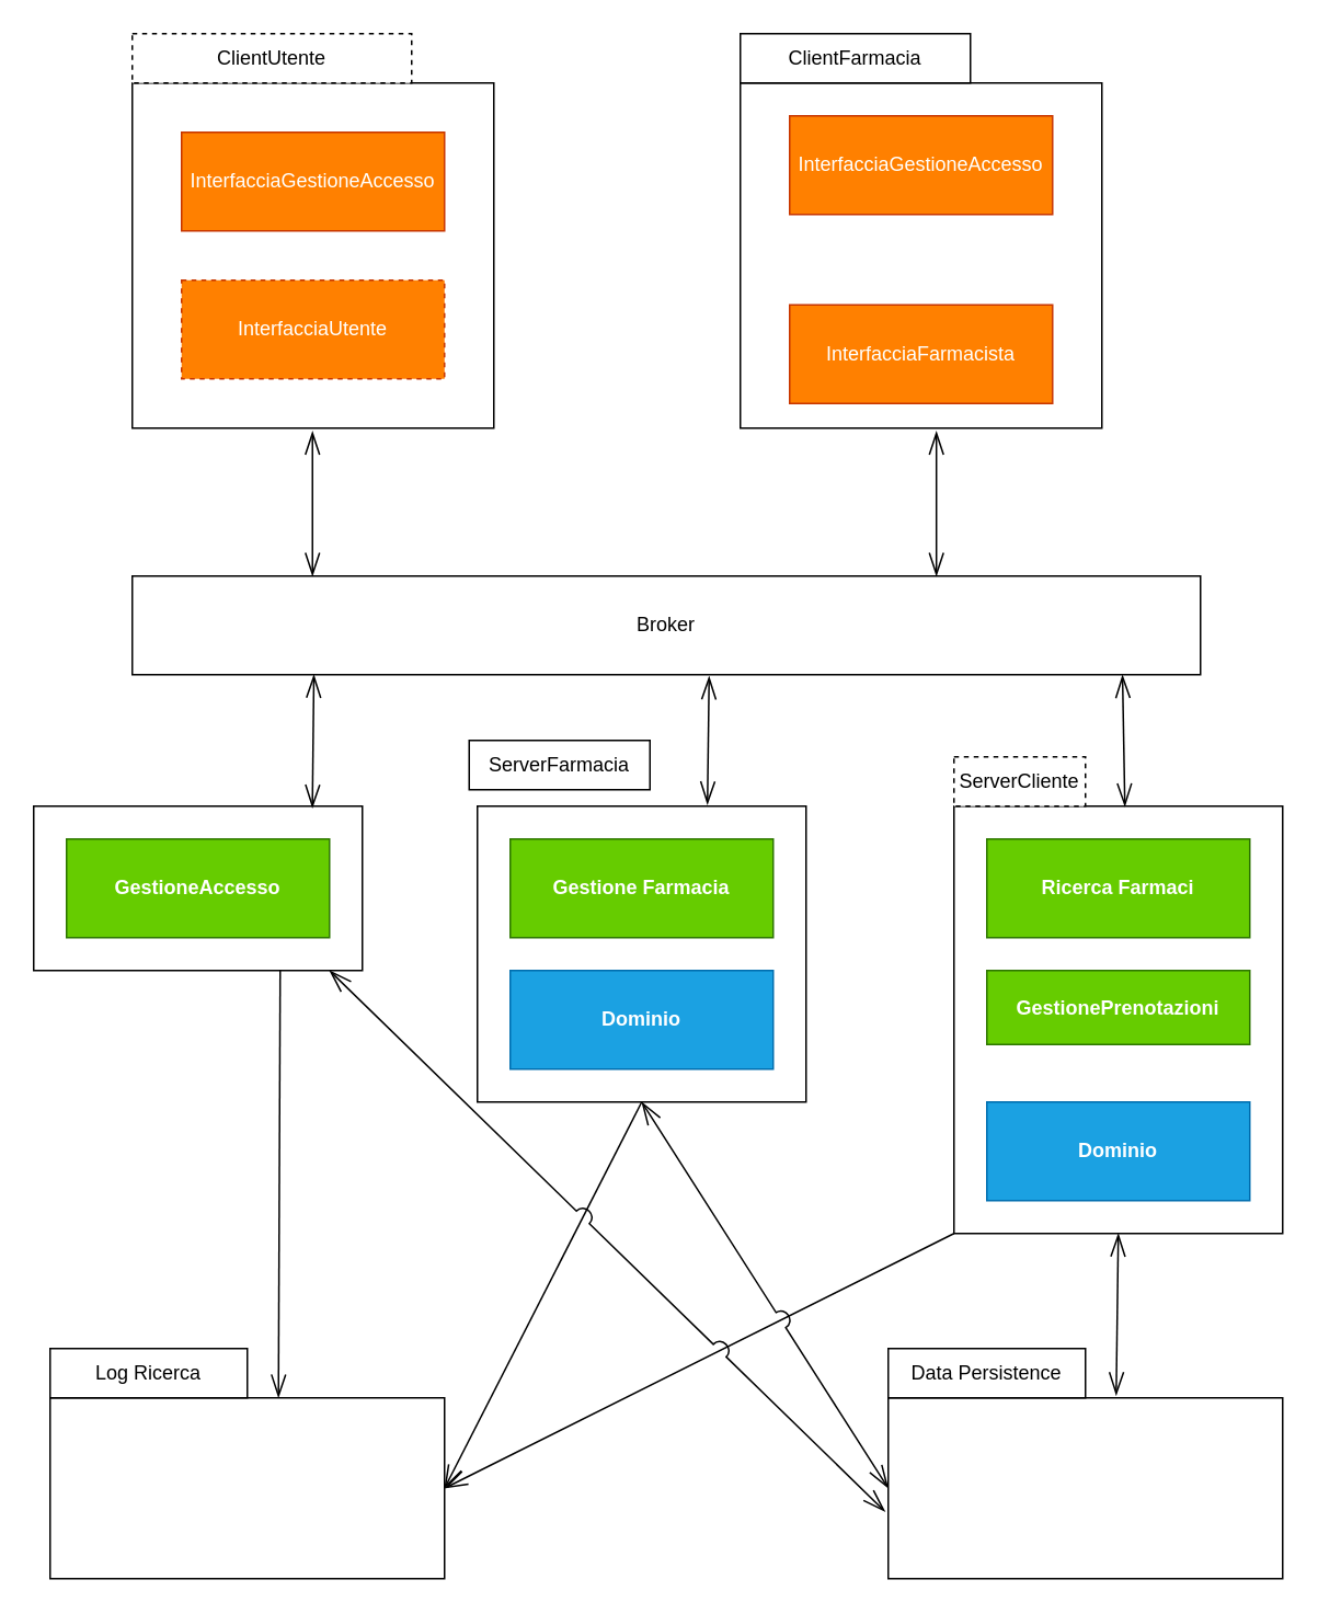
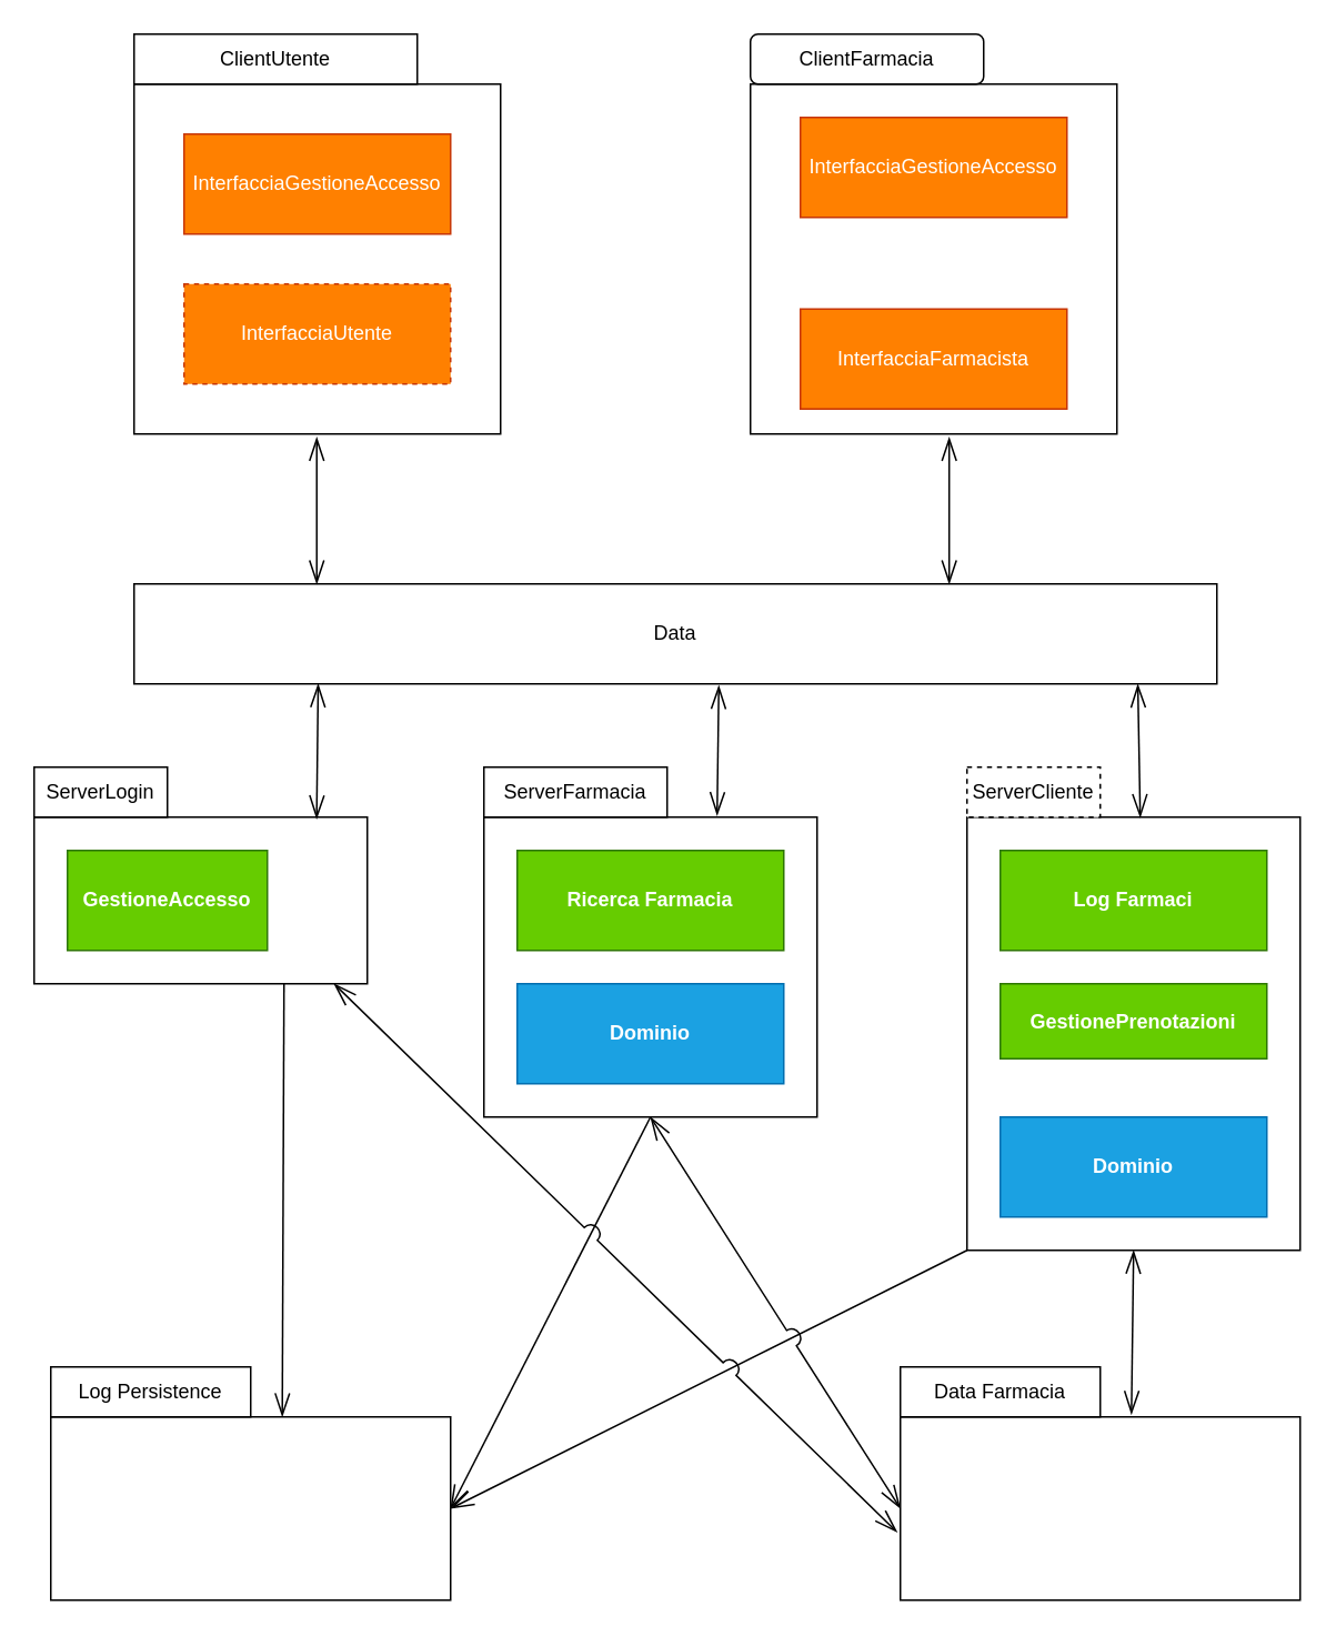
- <mxCell id="5" value="ClientUtente" style="rounded=0;whiteSpace=wrap;html=1;dashed=1;" parent="1" vertex="1"><mxGeometry x="80" y="20" width="170" height="30" as="geometry" /></mxCell>
+ <mxCell id="5" value="ClientUtente" style="rounded=0;whiteSpace=wrap;html=1;" parent="1" vertex="1"><mxGeometry x="80" y="20" width="170" height="30" as="geometry" /></mxCell>
- <mxCell id="7" value="ClientFarmacia" style="rounded=0;whiteSpace=wrap;html=1;" parent="1" vertex="1"><mxGeometry x="450" y="20" width="140" height="30" as="geometry" /></mxCell>
+ <mxCell id="7" value="ClientFarmacia" style="whiteSpace=wrap;html=1;rounded=1;" parent="1" vertex="1"><mxGeometry x="450" y="20" width="140" height="30" as="geometry" /></mxCell>
- <mxCell id="9" value="Broker" style="rounded=0;whiteSpace=wrap;html=1;" parent="1" vertex="1"><mxGeometry x="80" y="350" width="650" height="60" as="geometry" /></mxCell>
+ <mxCell id="9" value="Data" style="rounded=0;whiteSpace=wrap;html=1;" parent="1" vertex="1"><mxGeometry x="80" y="350" width="650" height="60" as="geometry" /></mxCell>
- <mxCell id="3" value="ServerFarmacia" style="rounded=0;whiteSpace=wrap;html=1;gradientColor=none;fillColor=#FFFFFF;" parent="1" vertex="1"><mxGeometry x="285" y="450" width="110" height="30" as="geometry" /></mxCell>
+ <mxCell id="3" value="ServerFarmacia" style="rounded=0;whiteSpace=wrap;html=1;gradientColor=none;fillColor=#FFFFFF;" parent="1" vertex="1"><mxGeometry x="290" y="460" width="110" height="30" as="geometry" /></mxCell>
+ <mxCell id="29" value="ServerLogin" style="rounded=0;whiteSpace=wrap;html=1;gradientColor=none;fillColor=#FFFFFF;" parent="1" vertex="1"><mxGeometry x="20" y="460" width="80" height="30" as="geometry" /></mxCell>
- <mxCell id="30" value="GestioneAccesso" style="rounded=0;whiteSpace=wrap;html=1;strokeColor=#2D7600;fontColor=#ffffff;fillColor=#66CC00;fontStyle=1" parent="1" vertex="1"><mxGeometry x="40" y="510" width="160" height="60" as="geometry" /></mxCell>
+ <mxCell id="30" value="GestioneAccesso" style="rounded=0;whiteSpace=wrap;html=1;strokeColor=#2D7600;fontColor=#ffffff;fillColor=#66CC00;fontStyle=1" parent="1" vertex="1"><mxGeometry x="40" y="510" width="120" height="60" as="geometry" /></mxCell>
- <mxCell id="15" value="Gestione Farmacia" style="rounded=0;whiteSpace=wrap;html=1;strokeColor=#2D7600;fontColor=#ffffff;fillColor=#66CC00;fontStyle=1" parent="1" vertex="1"><mxGeometry x="310" y="510" width="160" height="60" as="geometry" /></mxCell>
+ <mxCell id="15" value="Ricerca Farmacia" style="rounded=0;whiteSpace=wrap;html=1;strokeColor=#2D7600;fontColor=#ffffff;fillColor=#66CC00;fontStyle=1" parent="1" vertex="1"><mxGeometry x="310" y="510" width="160" height="60" as="geometry" /></mxCell>
- <mxCell id="26" value="Ricerca Farmaci" style="rounded=0;whiteSpace=wrap;html=1;strokeColor=#2D7600;fontColor=#ffffff;fillColor=#66CC00;fontStyle=1" parent="1" vertex="1"><mxGeometry x="600" y="510" width="160" height="60" as="geometry" /></mxCell>
+ <mxCell id="26" value="Log Farmaci" style="rounded=0;whiteSpace=wrap;html=1;strokeColor=#2D7600;fontColor=#ffffff;fillColor=#66CC00;fontStyle=1" parent="1" vertex="1"><mxGeometry x="600" y="510" width="160" height="60" as="geometry" /></mxCell>
- <mxCell id="14" value="Log Ricerca" style="rounded=0;whiteSpace=wrap;html=1;" parent="1" vertex="1"><mxGeometry x="30" y="820" width="120" height="30" as="geometry" /></mxCell>
+ <mxCell id="14" value="Log Persistence" style="rounded=0;whiteSpace=wrap;html=1;" parent="1" vertex="1"><mxGeometry x="30" y="820" width="120" height="30" as="geometry" /></mxCell>
- <mxCell id="12" value="Data Persistence" style="rounded=0;whiteSpace=wrap;html=1;" parent="1" vertex="1"><mxGeometry x="540" y="820" width="120" height="30" as="geometry" /></mxCell>
+ <mxCell id="12" value="Data Farmacia" style="rounded=0;whiteSpace=wrap;html=1;" parent="1" vertex="1"><mxGeometry x="540" y="820" width="120" height="30" as="geometry" /></mxCell>
